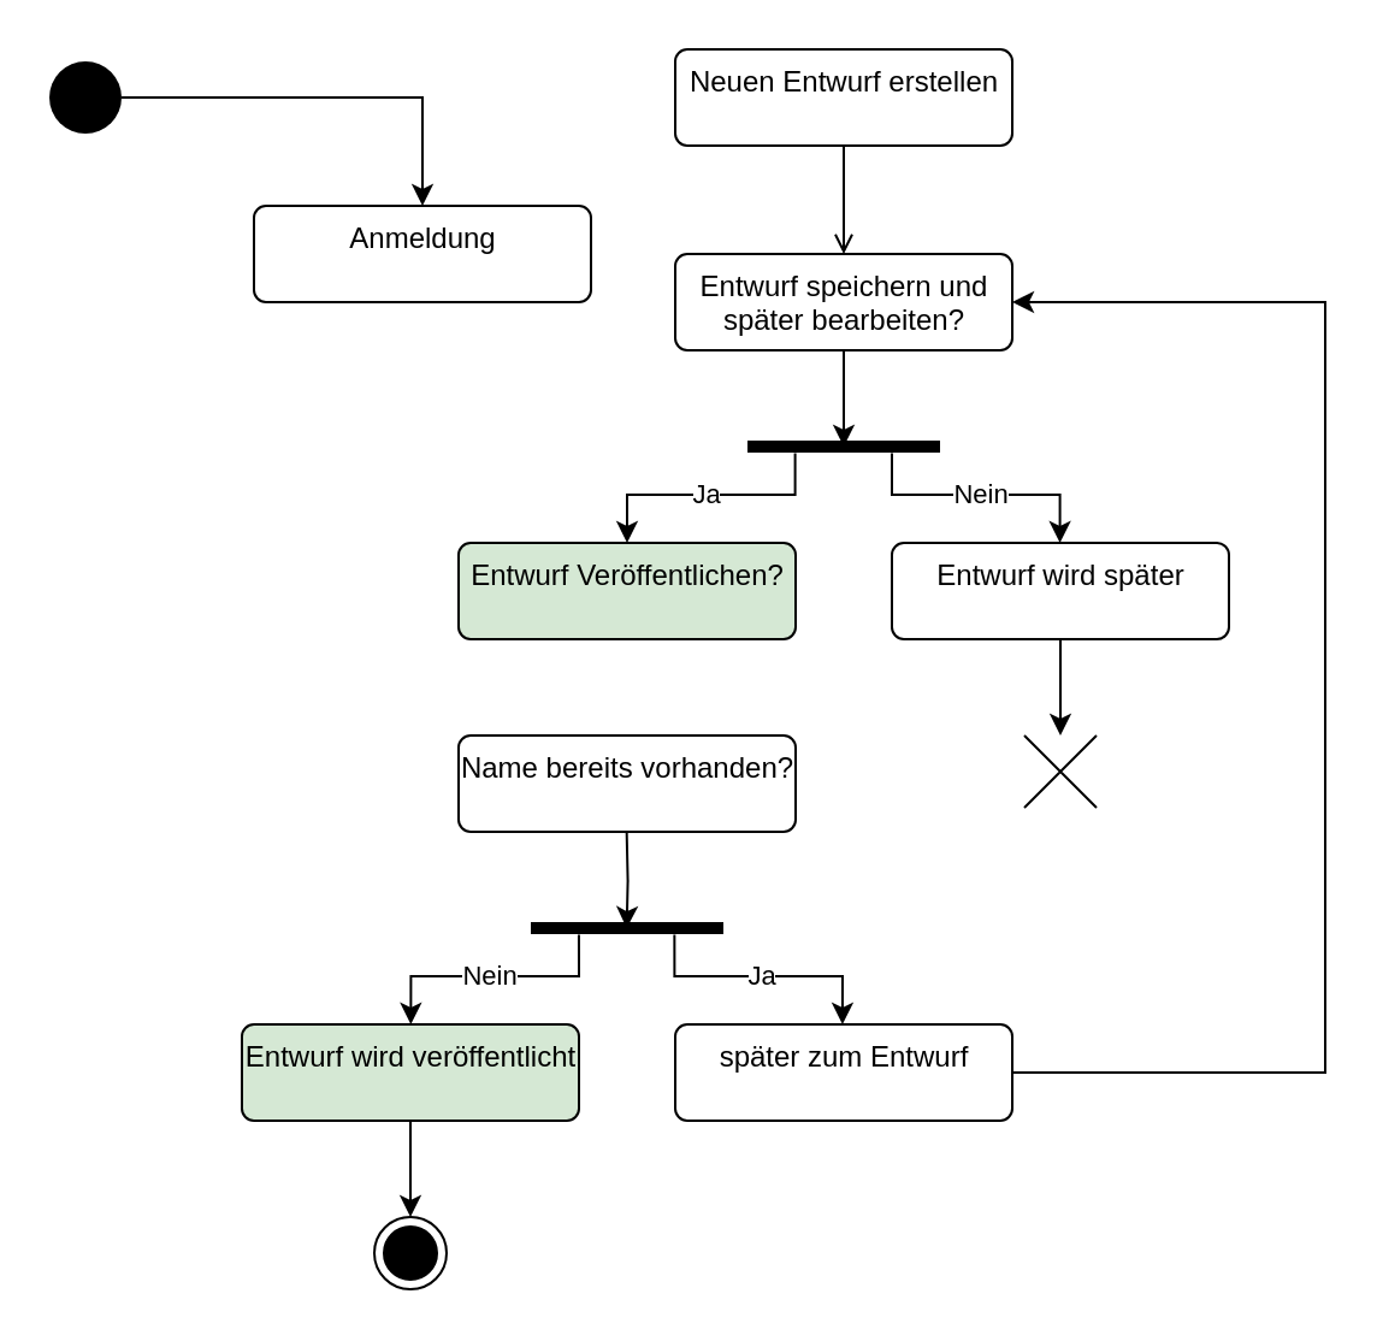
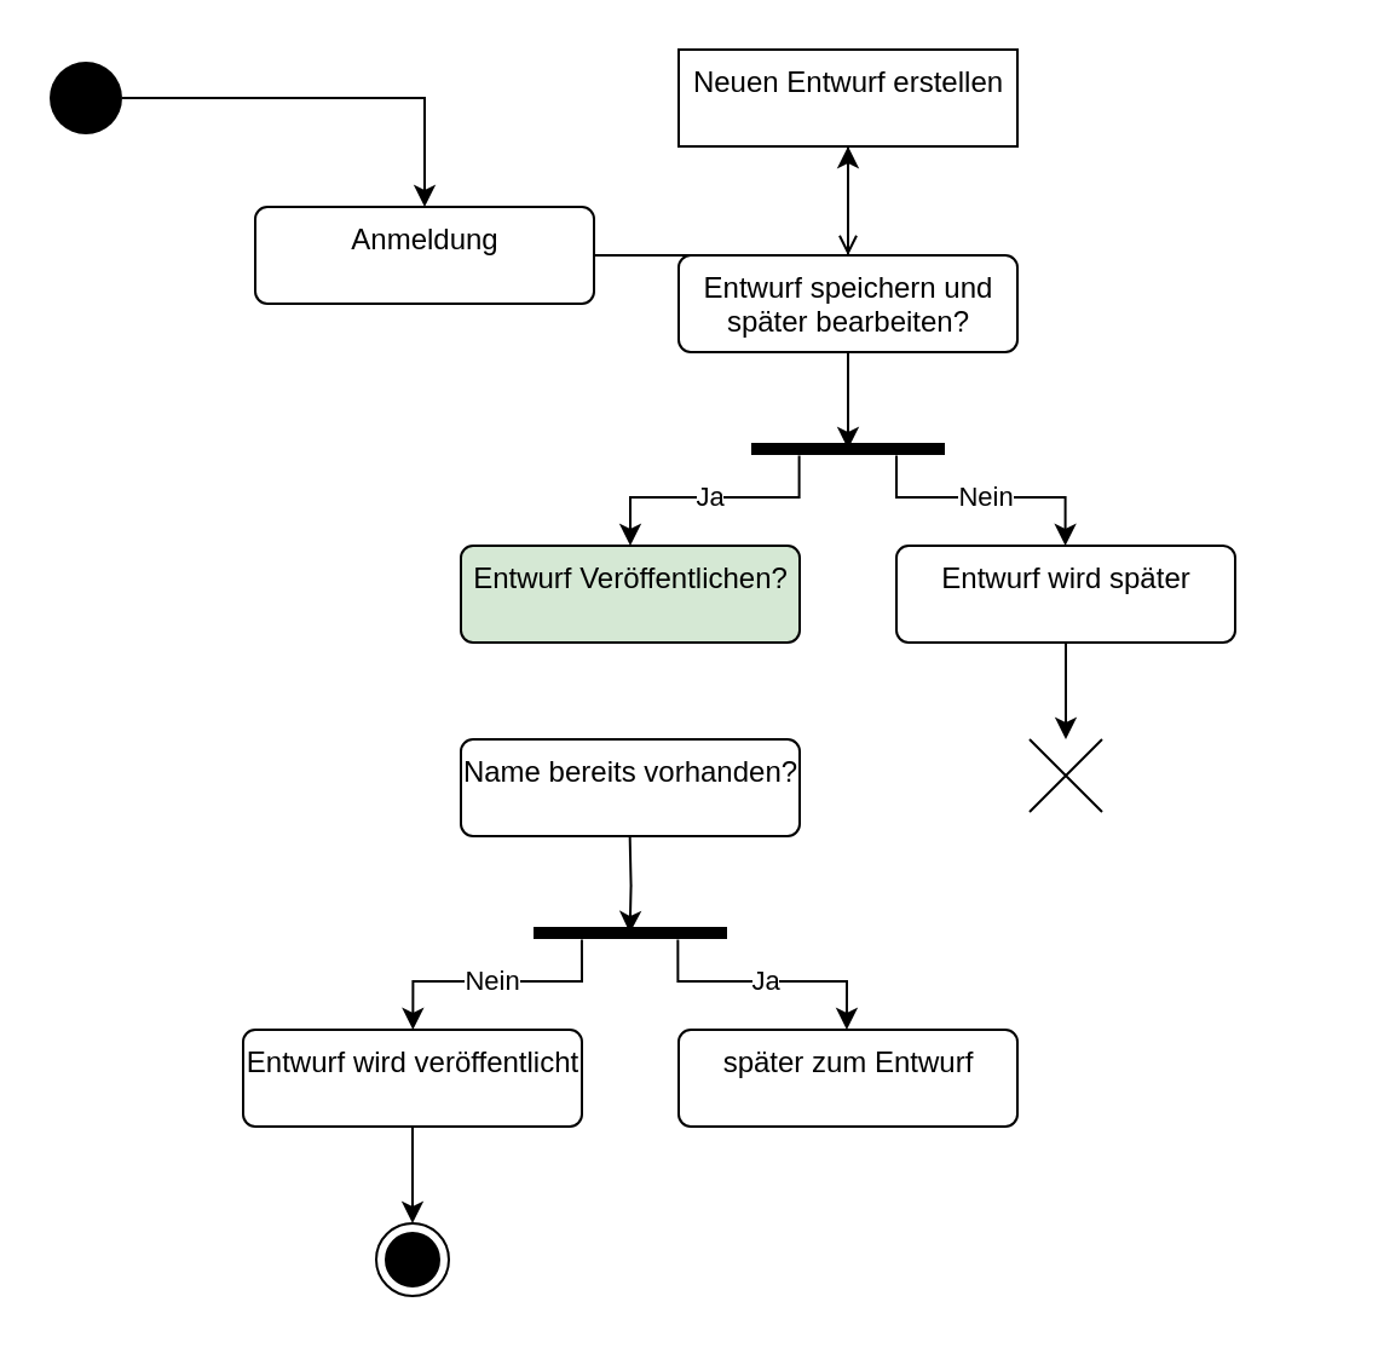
- <mxCell id="7" value="Neuen Entwurf erstellen" style="html=1;align=center;verticalAlign=top;rounded=1;absoluteArcSize=1;arcSize=10;dashed=0;" parent="1" vertex="1"><mxGeometry x="280" y="20" width="140" height="40" as="geometry" /></mxCell>
+ <mxCell id="7" value="Neuen Entwurf erstellen" style="html=1;align=center;verticalAlign=top;absoluteArcSize=1;arcSize=10;dashed=0;rounded=0;" parent="1" vertex="1"><mxGeometry x="280" y="20" width="140" height="40" as="geometry" /></mxCell>
+ <mxCell id="2" value="" style="edgeStyle=orthogonalEdgeStyle;rounded=0;orthogonalLoop=1;jettySize=auto;html=1;" parent="1" source="3" target="7" edge="1"><mxGeometry relative="1" as="geometry" /></mxCell>
- <mxCell id="14" style="edgeStyle=orthogonalEdgeStyle;rounded=0;orthogonalLoop=1;jettySize=auto;html=1;entryX=1;entryY=0.5;entryDx=0;entryDy=0;" parent="1" source="15" target="9" edge="1"><mxGeometry relative="1" as="geometry"><mxPoint x="560" y="125" as="targetPoint" /><Array as="points"><mxPoint x="550" y="445" /><mxPoint x="550" y="125" /></Array></mxGeometry></mxCell>
- <mxCell id="17" value="Entwurf wird veröffentlicht" style="html=1;align=center;verticalAlign=top;rounded=1;absoluteArcSize=1;arcSize=10;dashed=0;fillColor=#d5e8d4;" parent="1" vertex="1"><mxGeometry x="100" y="425" width="140" height="40" as="geometry" /></mxCell>
+ <mxCell id="17" value="Entwurf wird veröffentlicht" style="html=1;align=center;verticalAlign=top;rounded=1;absoluteArcSize=1;arcSize=10;dashed=0;" parent="1" vertex="1"><mxGeometry x="100" y="425" width="140" height="40" as="geometry" /></mxCell>
